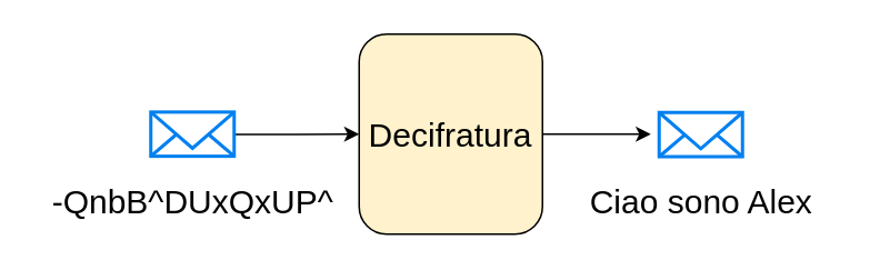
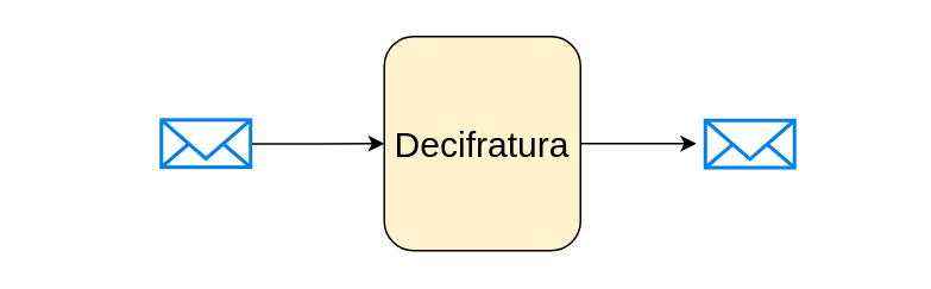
- <mxCell id="6" value="&lt;font style=&quot;font-size: 20px;&quot;&gt;-QnbB^DUxQxUP^&lt;/font&gt;" style="text;html=1;align=center;verticalAlign=middle;resizable=0;points=[];autosize=1;strokeColor=none;fillColor=none;" vertex="1" parent="1"><mxGeometry x="20" y="100" width="190" height="40" as="geometry" /></mxCell>
- <mxCell id="4" value="&lt;font style=&quot;font-size: 20px;&quot;&gt;Ciao sono Alex&lt;/font&gt;" style="text;html=1;align=center;verticalAlign=middle;resizable=0;points=[];autosize=1;strokeColor=none;fillColor=none;" vertex="1" parent="1"><mxGeometry x="340" y="100" width="160" height="40" as="geometry" /></mxCell>
